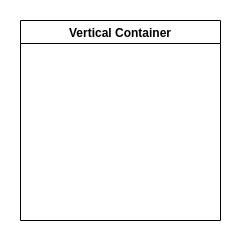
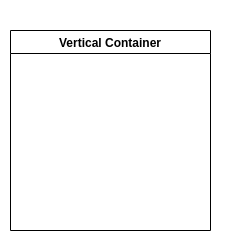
- <mxCell id="2" value="Vertical Container" style="swimlane;" vertex="1" parent="1"><mxGeometry x="20" y="20" width="200" height="200" as="geometry" /></mxCell>
+ <mxCell id="2" value="Vertical Container" style="swimlane;" vertex="1" parent="1"><mxGeometry x="10" y="30" width="200" height="200" as="geometry" /></mxCell>
